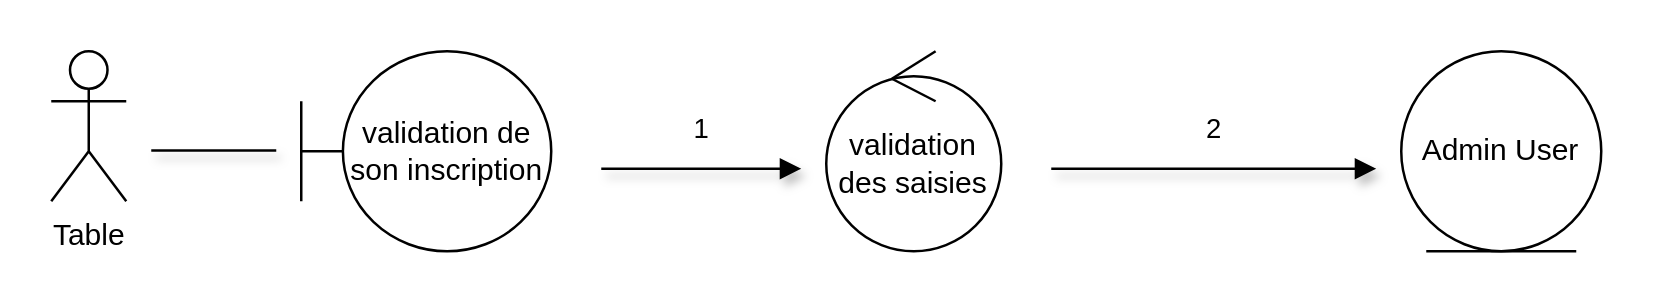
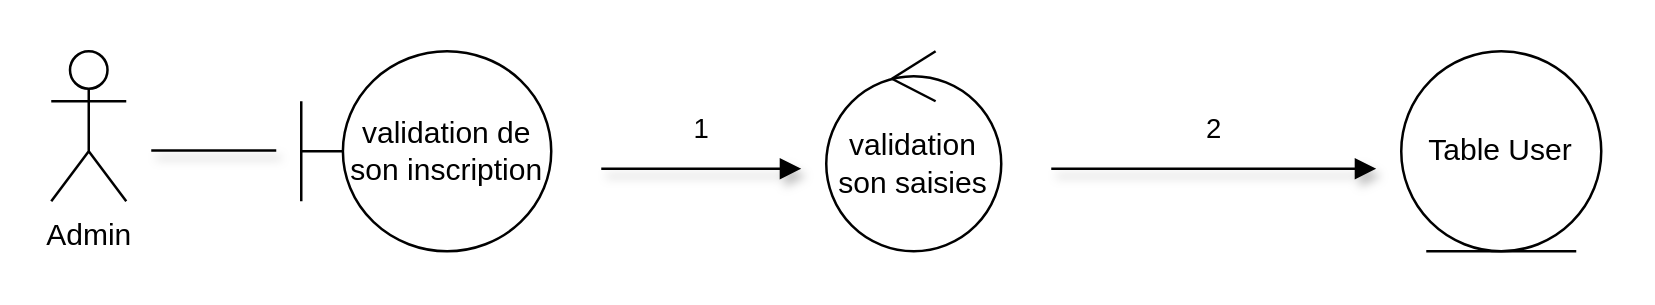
- <mxCell id="5" value="Admin User" style="ellipse;shape=umlEntity;whiteSpace=wrap;html=1;" parent="1" vertex="1"><mxGeometry x="560" y="20" width="80" height="80" as="geometry" /></mxCell>
+ <mxCell id="5" value="Table User" style="ellipse;shape=umlEntity;whiteSpace=wrap;html=1;" parent="1" vertex="1"><mxGeometry x="560" y="20" width="80" height="80" as="geometry" /></mxCell>
- <mxCell id="4" value="validation des saisies" style="ellipse;shape=umlControl;whiteSpace=wrap;html=1;" parent="1" vertex="1"><mxGeometry x="330" y="20" width="70" height="80" as="geometry" /></mxCell>
+ <mxCell id="4" value="validation son saisies" style="ellipse;shape=umlControl;whiteSpace=wrap;html=1;" parent="1" vertex="1"><mxGeometry x="330" y="20" width="70" height="80" as="geometry" /></mxCell>
- <mxCell id="2" value="Table" style="shape=umlActor;verticalLabelPosition=bottom;labelBackgroundColor=#ffffff;verticalAlign=top;html=1;" parent="1" vertex="1"><mxGeometry x="20" y="20" width="30" height="60" as="geometry" /></mxCell>
+ <mxCell id="2" value="Admin" style="shape=umlActor;verticalLabelPosition=bottom;labelBackgroundColor=#ffffff;verticalAlign=top;html=1;" parent="1" vertex="1"><mxGeometry x="20" y="20" width="30" height="60" as="geometry" /></mxCell>
